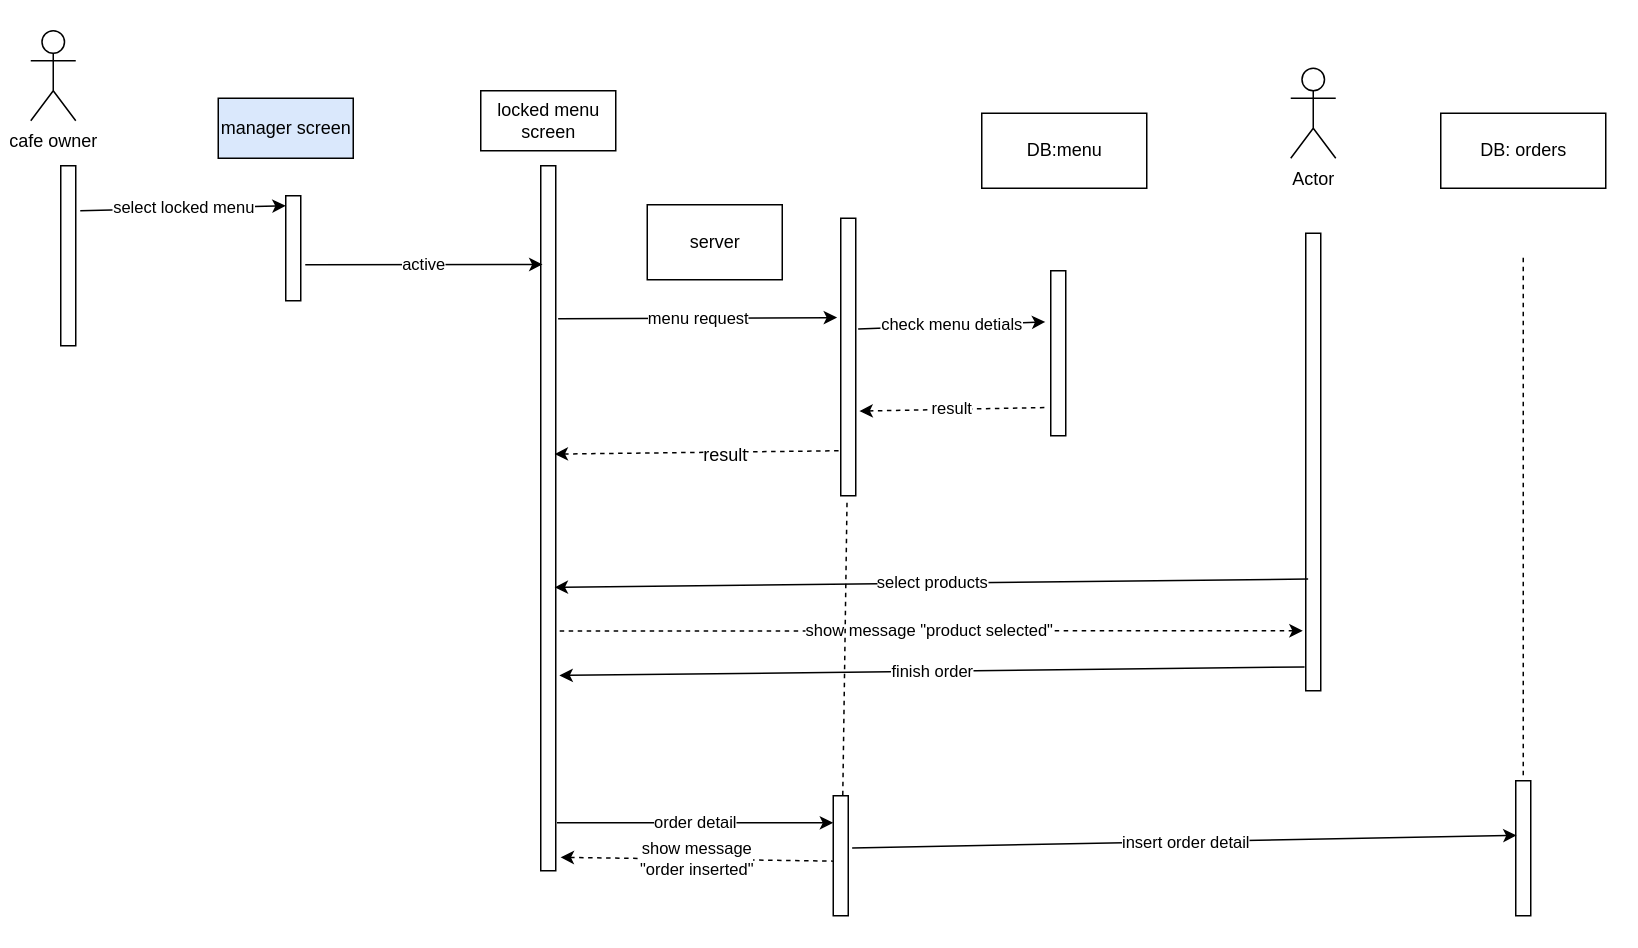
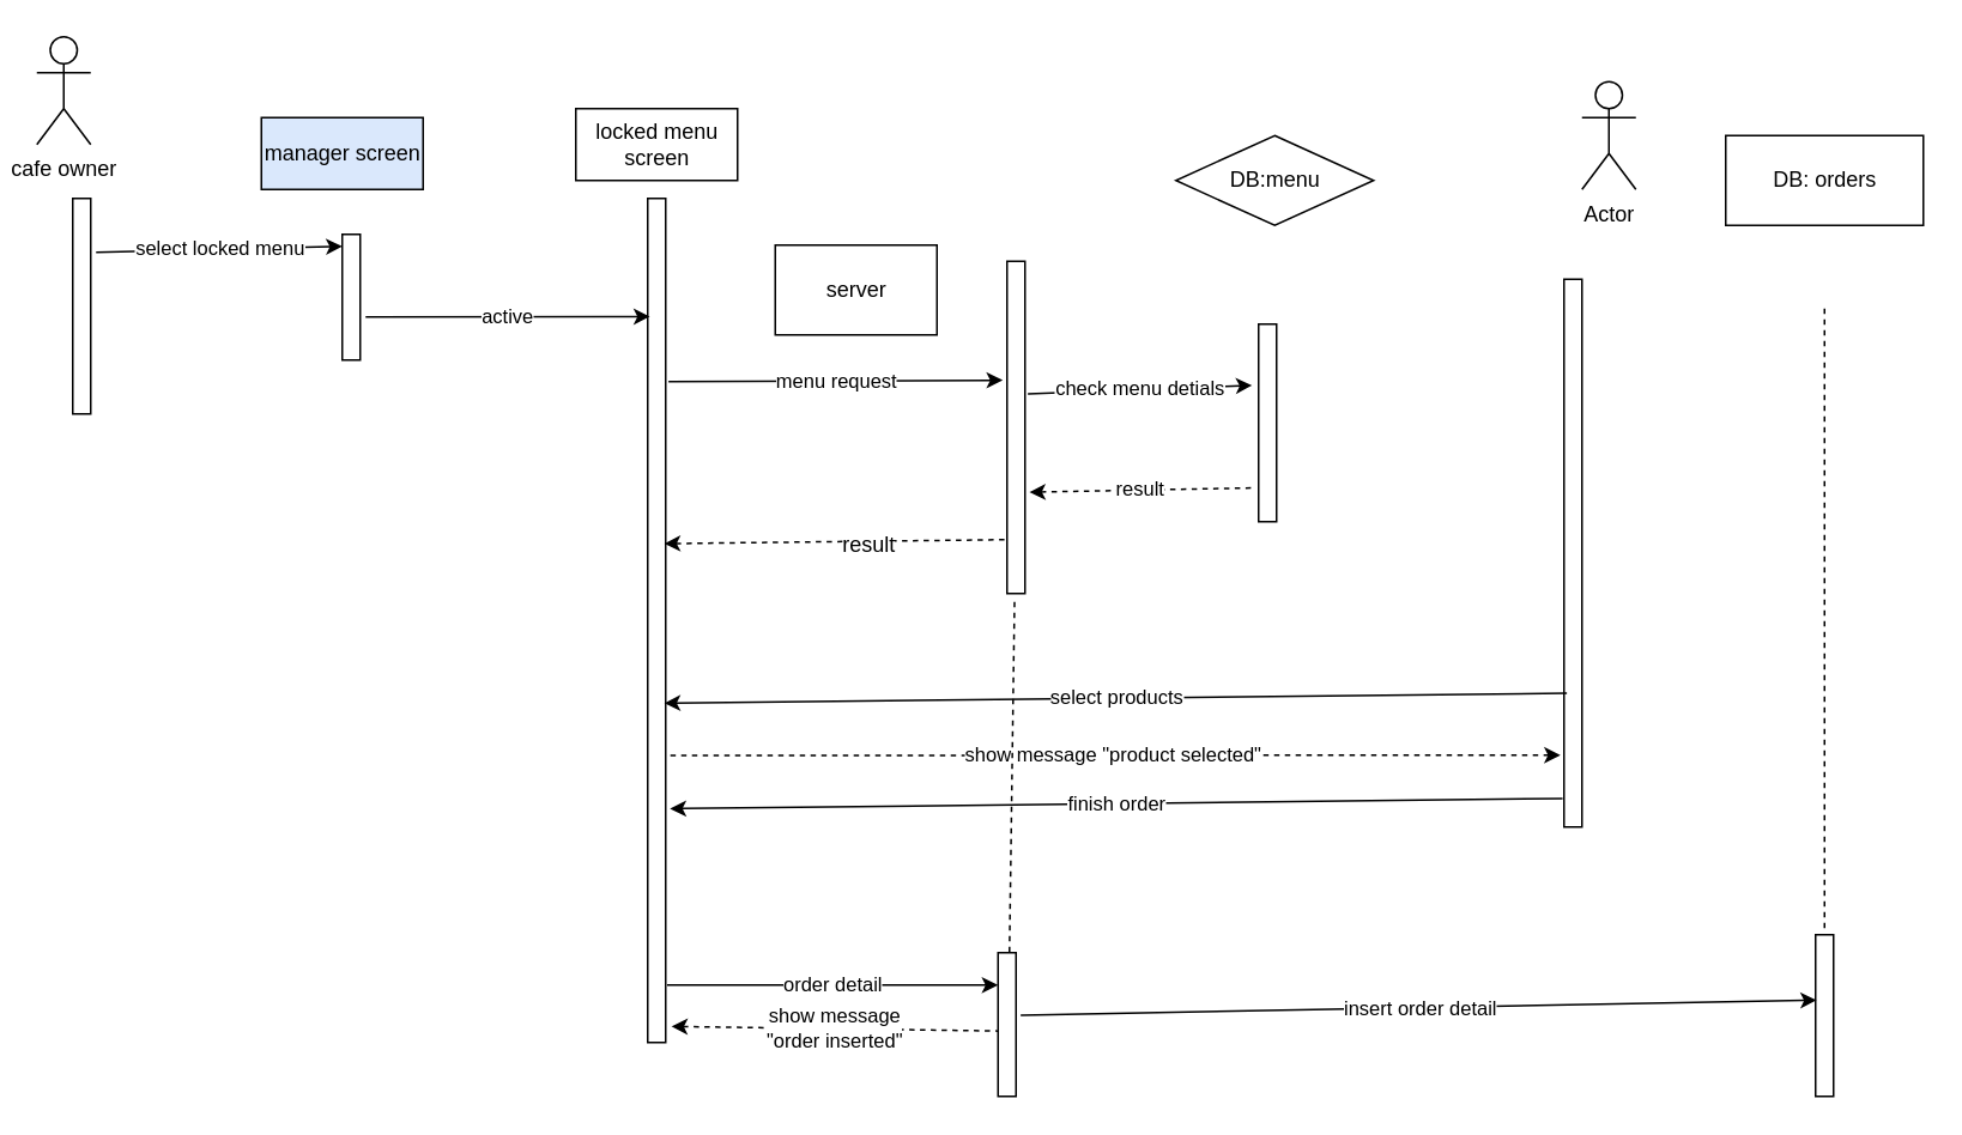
- <mxCell id="19" value="Actor" style="shape=umlActor;verticalLabelPosition=bottom;labelBackgroundColor=#ffffff;verticalAlign=top;html=1;outlineConnect=0;" vertex="1" parent="1"><mxGeometry x="860" y="45" width="30" height="60" as="geometry" /></mxCell>
+ <mxCell id="19" value="Actor" style="shape=umlActor;verticalLabelPosition=bottom;labelBackgroundColor=#ffffff;verticalAlign=top;html=1;outlineConnect=0;" vertex="1" parent="1"><mxGeometry x="880" y="45" width="30" height="60" as="geometry" /></mxCell>
- <mxCell id="16" value="DB:menu" style="html=1;" vertex="1" parent="1"><mxGeometry x="654" y="75" width="110" height="50" as="geometry" /></mxCell>
+ <mxCell id="16" value="DB:menu" style="rhombus;html=1;" vertex="1" parent="1"><mxGeometry x="654" y="75" width="110" height="50" as="geometry" /></mxCell>
